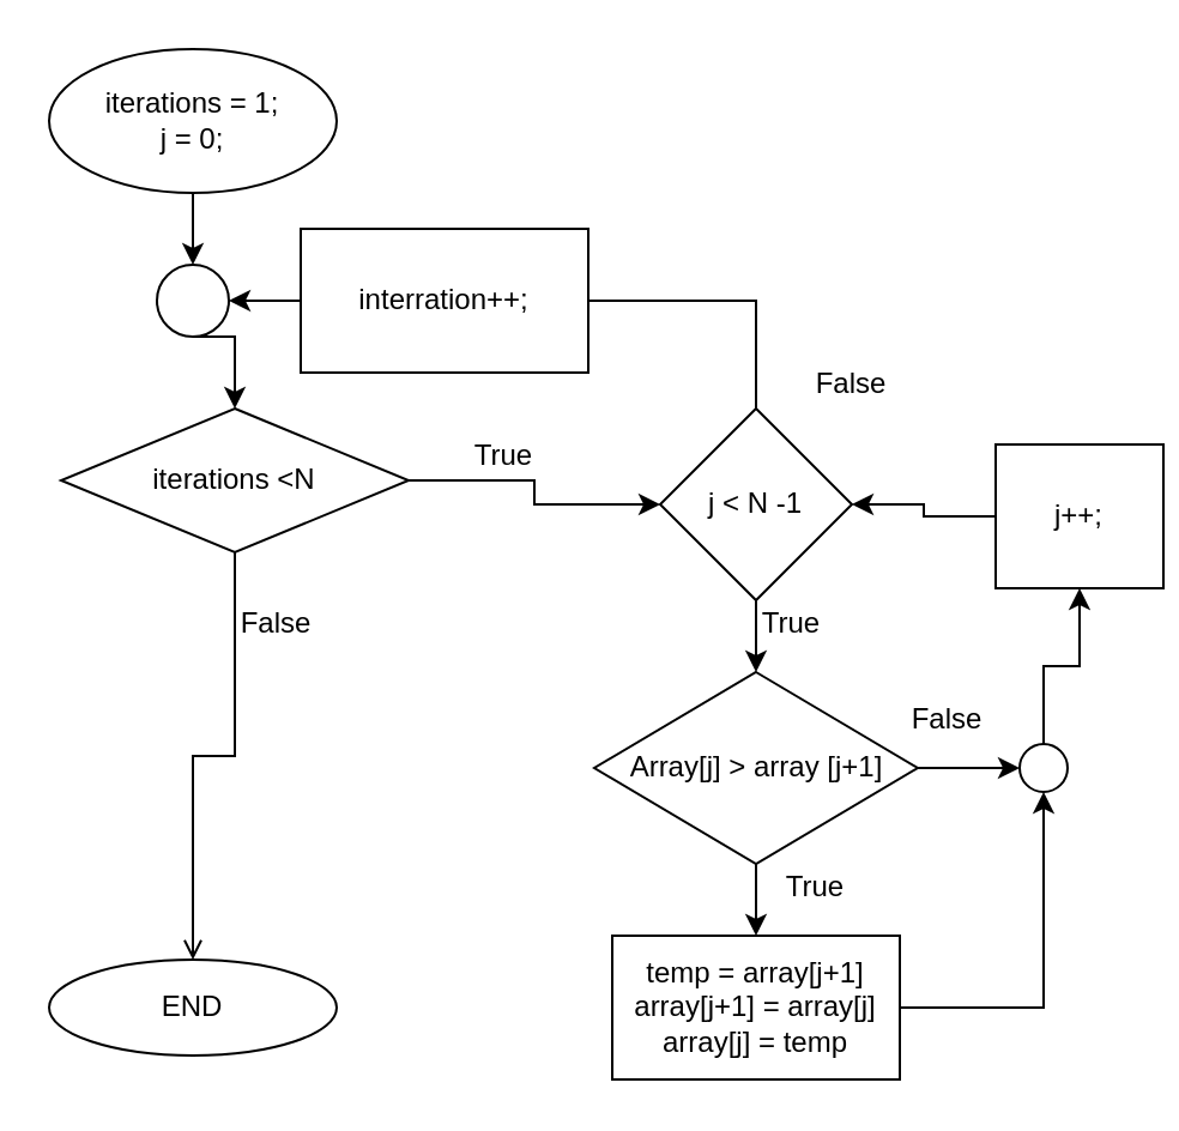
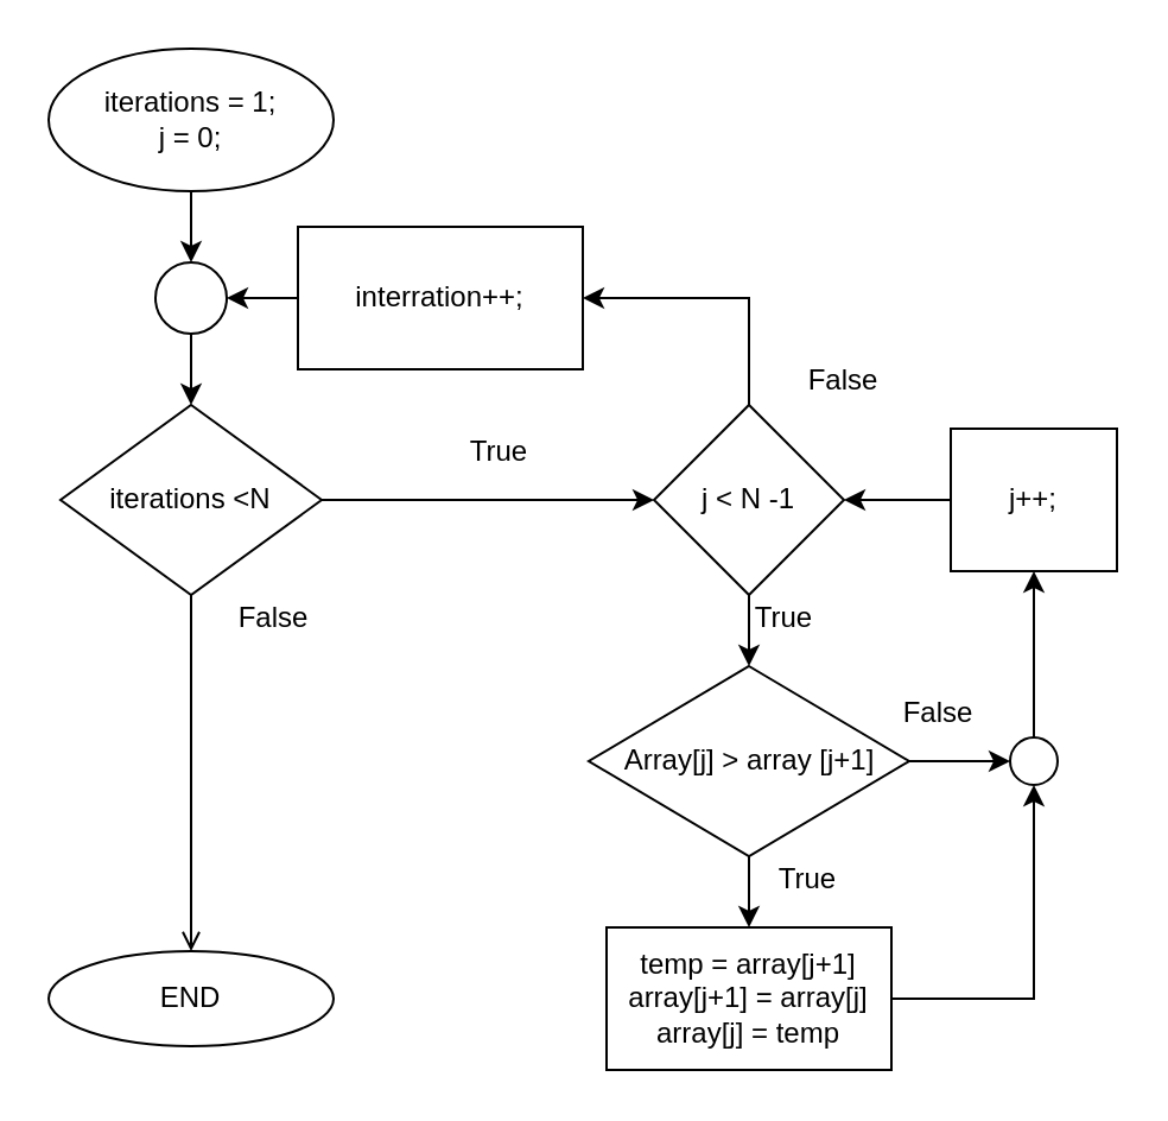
- <mxCell id="11" style="edgeStyle=orthogonalEdgeStyle;rounded=0;orthogonalLoop=1;jettySize=auto;html=1;exitX=0.5;exitY=0;exitDx=0;exitDy=0;entryX=1;entryY=0.5;entryDx=0;entryDy=0;endArrow=none;" parent="1" source="13" target="10" edge="1"><mxGeometry relative="1" as="geometry" /></mxCell>
+ <mxCell id="11" style="edgeStyle=orthogonalEdgeStyle;rounded=0;orthogonalLoop=1;jettySize=auto;html=1;exitX=0.5;exitY=0;exitDx=0;exitDy=0;entryX=1;entryY=0.5;entryDx=0;entryDy=0;" parent="1" source="13" target="10" edge="1"><mxGeometry relative="1" as="geometry" /></mxCell>
- <mxCell id="8" value="iterations &amp;lt;N" style="rhombus;whiteSpace=wrap;html=1;strokeColor=#000000;" parent="1" vertex="1"><mxGeometry x="25" y="170" width="145" height="60" as="geometry" /></mxCell>
+ <mxCell id="8" value="iterations &amp;lt;N" style="rhombus;whiteSpace=wrap;html=1;strokeColor=#000000;" parent="1" vertex="1"><mxGeometry x="25" y="170" width="110" height="80" as="geometry" /></mxCell>
- <mxCell id="18" value="j++;" style="rounded=0;whiteSpace=wrap;html=1;strokeColor=#000000;" parent="1" vertex="1"><mxGeometry x="415" y="185" width="70" height="60" as="geometry" /></mxCell>
+ <mxCell id="18" value="j++;" style="rounded=0;whiteSpace=wrap;html=1;strokeColor=#000000;" parent="1" vertex="1"><mxGeometry x="400" y="180" width="70" height="60" as="geometry" /></mxCell>
